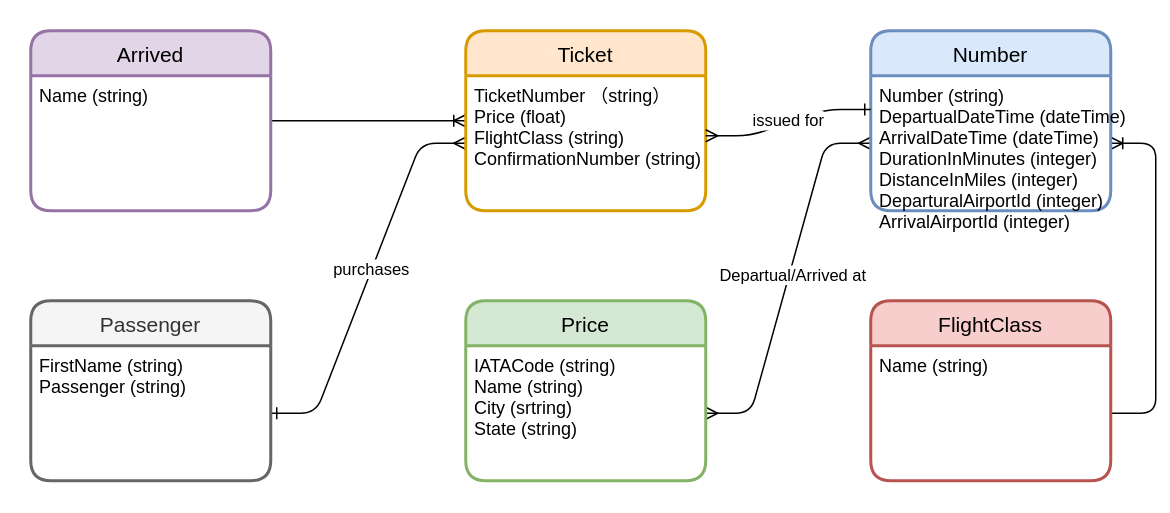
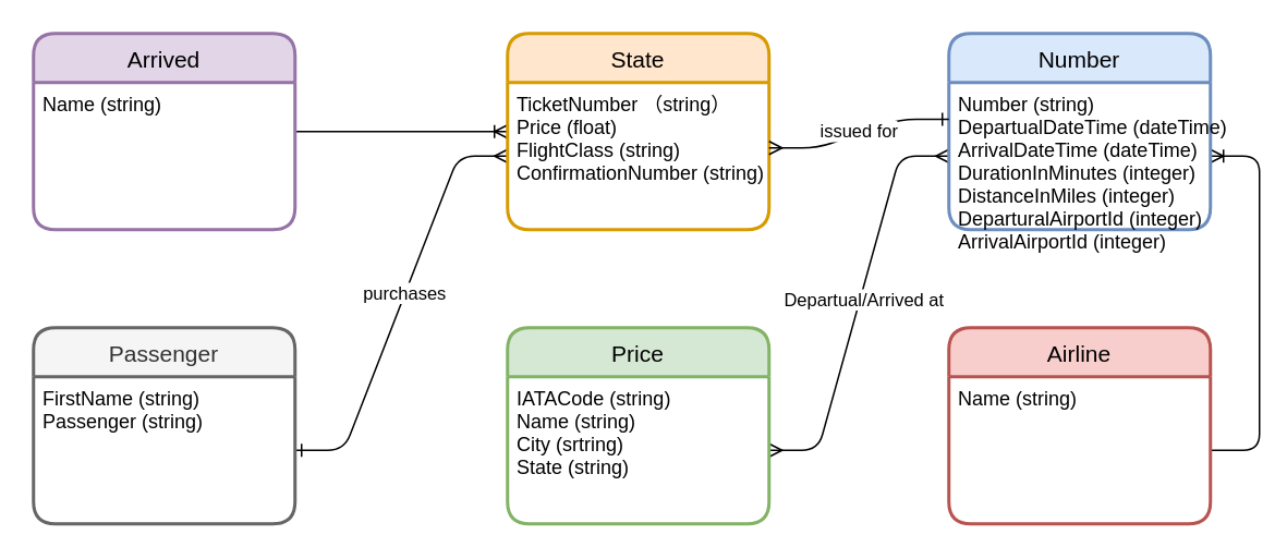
- <mxCell id="16" value="Ticket" style="swimlane;childLayout=stackLayout;horizontal=1;startSize=30;horizontalStack=0;rounded=1;fontSize=14;fontStyle=0;strokeWidth=2;resizeParent=0;resizeLast=1;shadow=0;dashed=0;align=center;fillColor=#ffe6cc;strokeColor=#d79b00;" parent="1" vertex="1"><mxGeometry x="310" y="20" width="160" height="120" as="geometry" /></mxCell>
+ <mxCell id="16" value="State" style="swimlane;childLayout=stackLayout;horizontal=1;startSize=30;horizontalStack=0;rounded=1;fontSize=14;fontStyle=0;strokeWidth=2;resizeParent=0;resizeLast=1;shadow=0;dashed=0;align=center;fillColor=#ffe6cc;strokeColor=#d79b00;" parent="1" vertex="1"><mxGeometry x="310" y="20" width="160" height="120" as="geometry" /></mxCell>
- <mxCell id="8" value="FlightClass" style="swimlane;childLayout=stackLayout;horizontal=1;startSize=30;horizontalStack=0;rounded=1;fontSize=14;fontStyle=0;strokeWidth=2;resizeParent=0;resizeLast=1;shadow=0;dashed=0;align=center;fillColor=#f8cecc;strokeColor=#b85450;" vertex="1" parent="1"><mxGeometry x="580" y="200" width="160" height="120" as="geometry" /></mxCell>
+ <mxCell id="8" value="Airline" style="swimlane;childLayout=stackLayout;horizontal=1;startSize=30;horizontalStack=0;rounded=1;fontSize=14;fontStyle=0;strokeWidth=2;resizeParent=0;resizeLast=1;shadow=0;dashed=0;align=center;fillColor=#f8cecc;strokeColor=#b85450;" vertex="1" parent="1"><mxGeometry x="580" y="200" width="160" height="120" as="geometry" /></mxCell>
